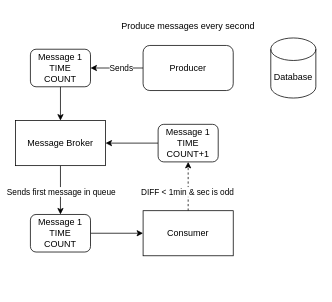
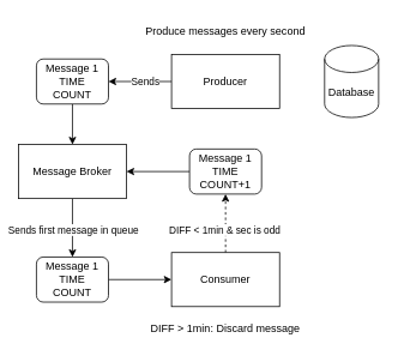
- <mxCell id="4" value="Producer" style="whiteSpace=wrap;html=1;rounded=1;" parent="1" vertex="1"><mxGeometry x="190" y="60" width="120" height="60" as="geometry" /></mxCell>
+ <mxCell id="4" value="Producer" style="rounded=0;whiteSpace=wrap;html=1;" parent="1" vertex="1"><mxGeometry x="190" y="60" width="120" height="60" as="geometry" /></mxCell>
+ <mxCell id="18" value="DIFF &amp;gt; 1min: Discard message" style="text;html=1;strokeColor=none;fillColor=none;align=center;verticalAlign=middle;whiteSpace=wrap;rounded=0;" parent="1" vertex="1"><mxGeometry x="160" y="350" width="180" height="30" as="geometry" /></mxCell>
